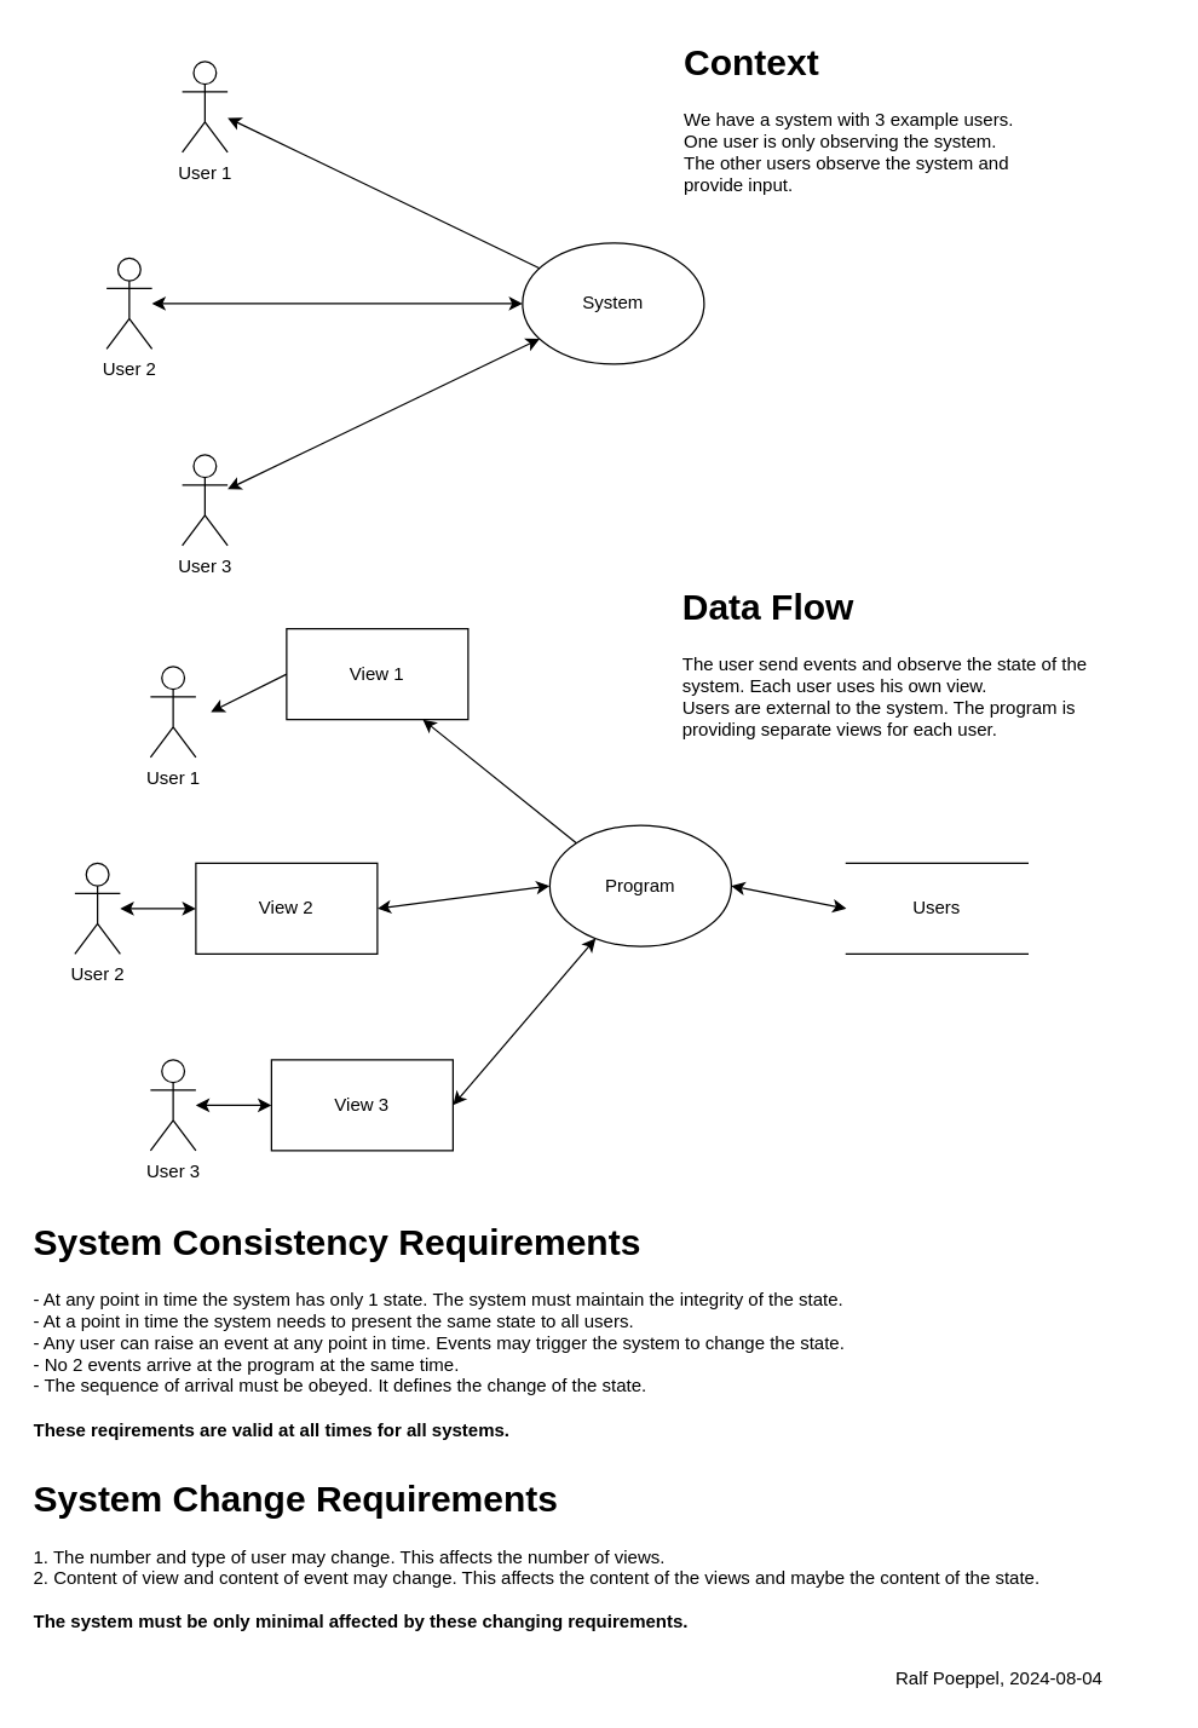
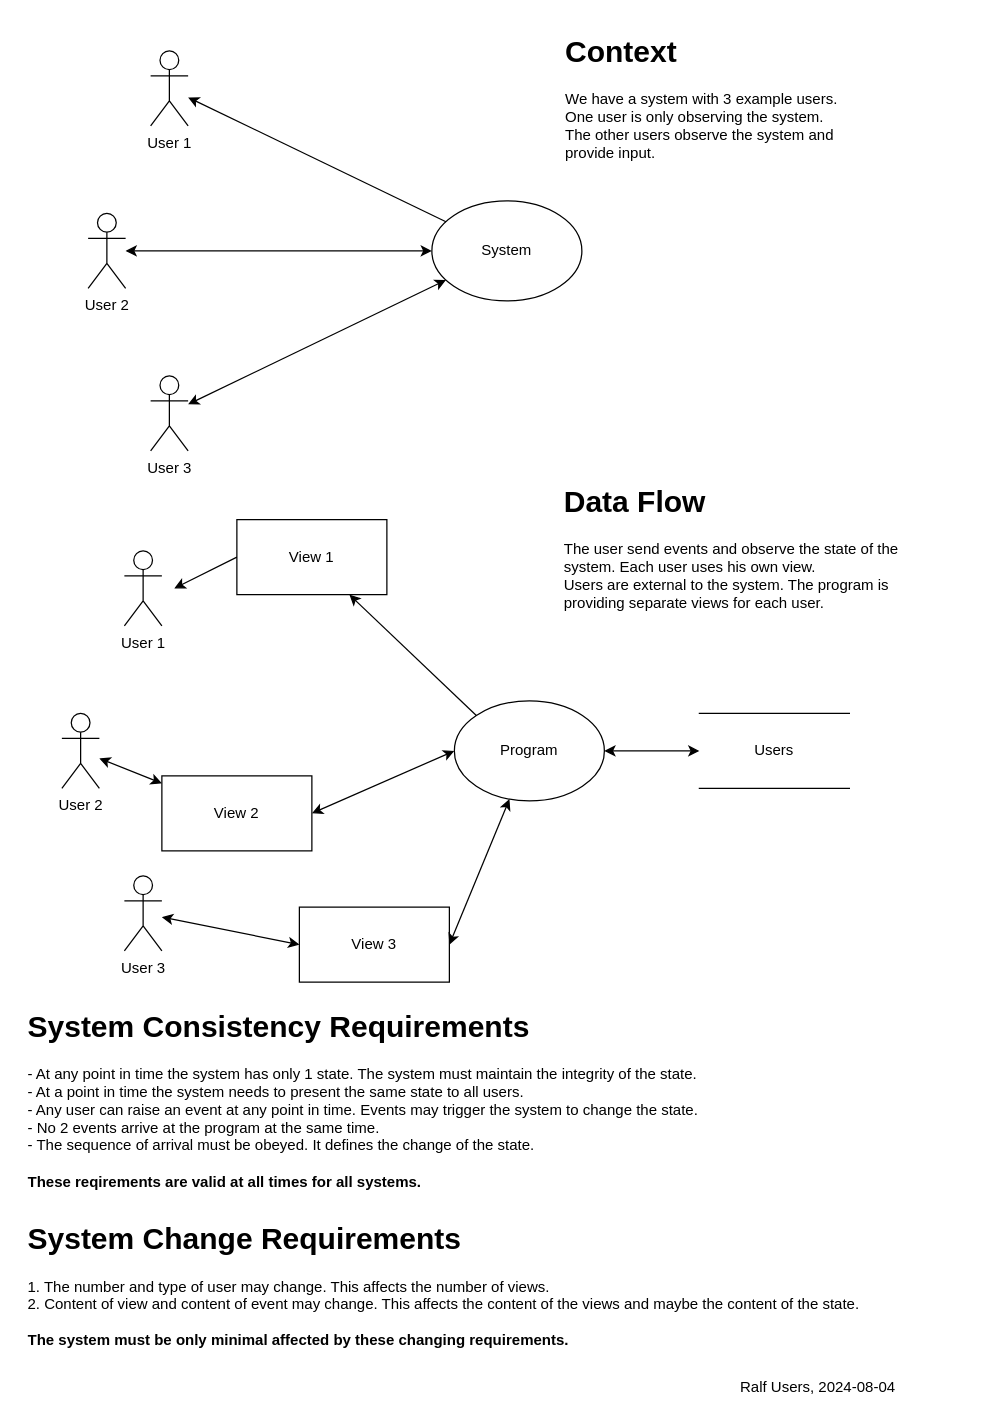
- <mxCell id="14" value="Program" style="ellipse;whiteSpace=wrap;html=1;" vertex="1" parent="1"><mxGeometry x="363" y="545" width="120" height="80" as="geometry" /></mxCell>
+ <mxCell id="14" value="Program" style="ellipse;whiteSpace=wrap;html=1;" vertex="1" parent="1"><mxGeometry x="363" y="560" width="120" height="80" as="geometry" /></mxCell>
- <mxCell id="16" value="View 2" style="rounded=0;whiteSpace=wrap;html=1;" vertex="1" parent="1"><mxGeometry x="129" y="570" width="120" height="60" as="geometry" /></mxCell>
+ <mxCell id="16" value="View 2" style="rounded=0;whiteSpace=wrap;html=1;" vertex="1" parent="1"><mxGeometry x="129" y="620" width="120" height="60" as="geometry" /></mxCell>
- <mxCell id="17" value="View 3" style="rounded=0;whiteSpace=wrap;html=1;" vertex="1" parent="1"><mxGeometry x="179" y="700" width="120" height="60" as="geometry" /></mxCell>
+ <mxCell id="17" value="View 3" style="rounded=0;whiteSpace=wrap;html=1;" vertex="1" parent="1"><mxGeometry x="239" y="725" width="120" height="60" as="geometry" /></mxCell>
- <mxCell id="28" value="&lt;h1 style=&quot;margin-top: 0px;&quot;&gt;&lt;br&gt;&lt;/h1&gt;&lt;div&gt;Ralf Poeppel, 2024-08-04&lt;/div&gt;" style="text;html=1;whiteSpace=wrap;overflow=hidden;rounded=0;" vertex="1" parent="1"><mxGeometry x="590" y="1050" width="180" height="70" as="geometry" /></mxCell>
+ <mxCell id="28" value="&lt;h1 style=&quot;margin-top: 0px;&quot;&gt;&lt;br&gt;&lt;/h1&gt;&lt;div&gt;Ralf Users, 2024-08-04&lt;/div&gt;" style="text;html=1;whiteSpace=wrap;overflow=hidden;rounded=0;" vertex="1" parent="1"><mxGeometry x="590" y="1050" width="180" height="70" as="geometry" /></mxCell>
